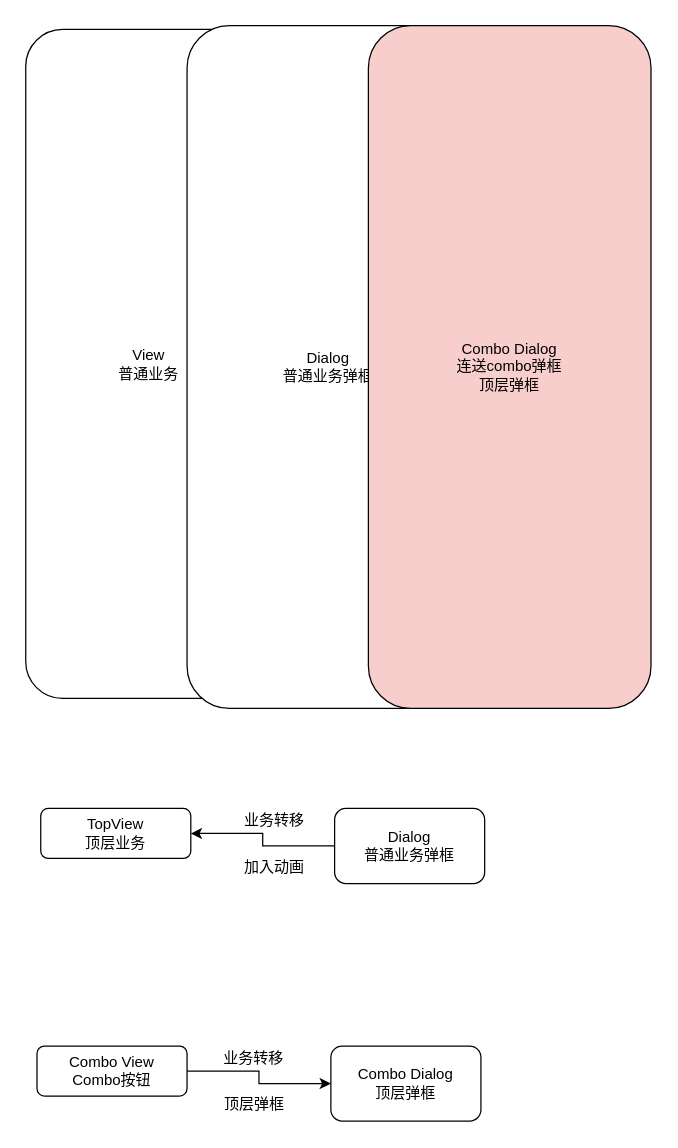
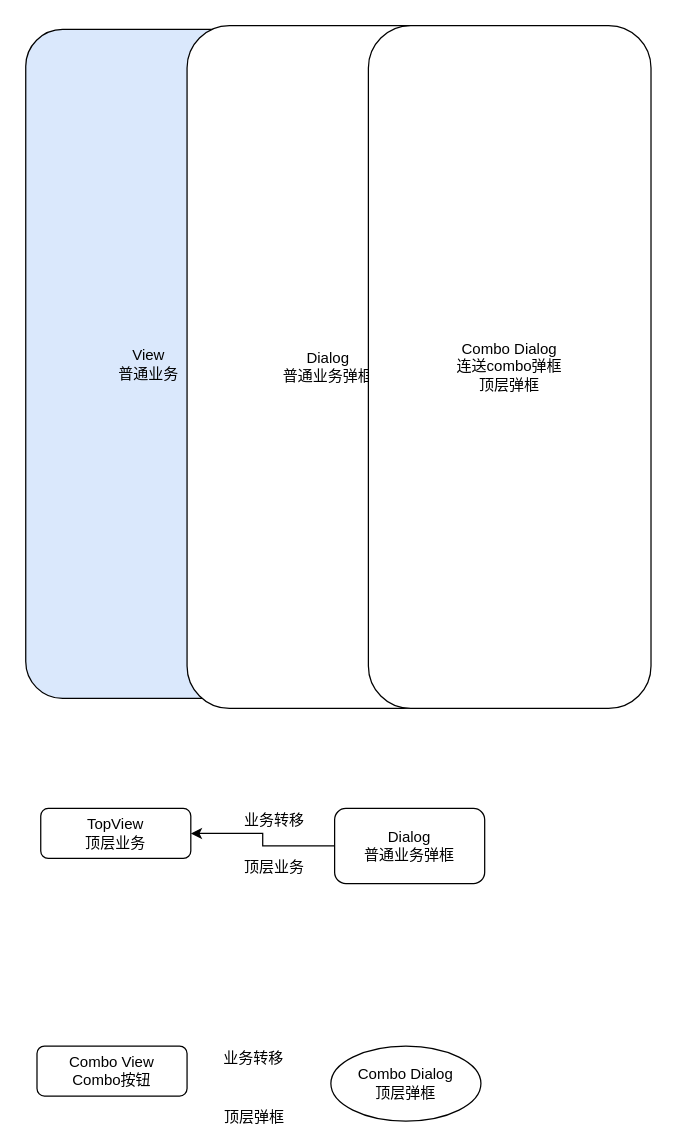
- <mxCell id="2" value="View&lt;br&gt;普通业务" style="rounded=1;whiteSpace=wrap;html=1;" vertex="1" parent="1"><mxGeometry x="20" y="23" width="197" height="535" as="geometry" /></mxCell>
+ <mxCell id="2" value="View&lt;br&gt;普通业务" style="rounded=1;whiteSpace=wrap;html=1;fillColor=#dae8fc;" vertex="1" parent="1"><mxGeometry x="20" y="23" width="197" height="535" as="geometry" /></mxCell>
- <mxCell id="4" value="Combo Dialog&lt;br&gt;连送combo弹框&lt;br&gt;顶层弹框" style="rounded=1;whiteSpace=wrap;html=1;fillColor=#f8cecc;" vertex="1" parent="1"><mxGeometry x="294" y="20" width="226" height="546" as="geometry" /></mxCell>
+ <mxCell id="4" value="Combo Dialog&lt;br&gt;连送combo弹框&lt;br&gt;顶层弹框" style="rounded=1;whiteSpace=wrap;html=1;" vertex="1" parent="1"><mxGeometry x="294" y="20" width="226" height="546" as="geometry" /></mxCell>
- <mxCell id="9" value="加入动画" style="text;html=1;strokeColor=none;fillColor=none;align=center;verticalAlign=middle;whiteSpace=wrap;rounded=0;" vertex="1" parent="1"><mxGeometry x="192" y="683" width="54" height="20" as="geometry" /></mxCell>
+ <mxCell id="9" value="顶层业务" style="text;html=1;strokeColor=none;fillColor=none;align=center;verticalAlign=middle;whiteSpace=wrap;rounded=0;" vertex="1" parent="1"><mxGeometry x="192" y="683" width="54" height="20" as="geometry" /></mxCell>
- <mxCell id="10" style="edgeStyle=orthogonalEdgeStyle;rounded=0;orthogonalLoop=1;jettySize=auto;html=1;exitX=1;exitY=0.5;exitDx=0;exitDy=0;" edge="1" parent="1" source="11" target="12"><mxGeometry relative="1" as="geometry" /></mxCell>
- <mxCell id="12" value="Combo Dialog&lt;br&gt;顶层弹框" style="rounded=1;whiteSpace=wrap;html=1;" vertex="1" parent="1"><mxGeometry x="264" y="836" width="120" height="60" as="geometry" /></mxCell>
+ <mxCell id="12" value="Combo Dialog&lt;br&gt;顶层弹框" style="ellipse;whiteSpace=wrap;html=1;" vertex="1" parent="1"><mxGeometry x="264" y="836" width="120" height="60" as="geometry" /></mxCell>
- <mxCell id="14" value="顶层弹框" style="text;html=1;strokeColor=none;fillColor=none;align=center;verticalAlign=middle;whiteSpace=wrap;rounded=0;" vertex="1" parent="1"><mxGeometry x="175.5" y="873" width="54" height="20" as="geometry" /></mxCell>
+ <mxCell id="14" value="顶层弹框" style="text;html=1;strokeColor=none;fillColor=none;align=center;verticalAlign=middle;whiteSpace=wrap;rounded=0;" vertex="1" parent="1"><mxGeometry x="175.5" y="883" width="54" height="20" as="geometry" /></mxCell>
